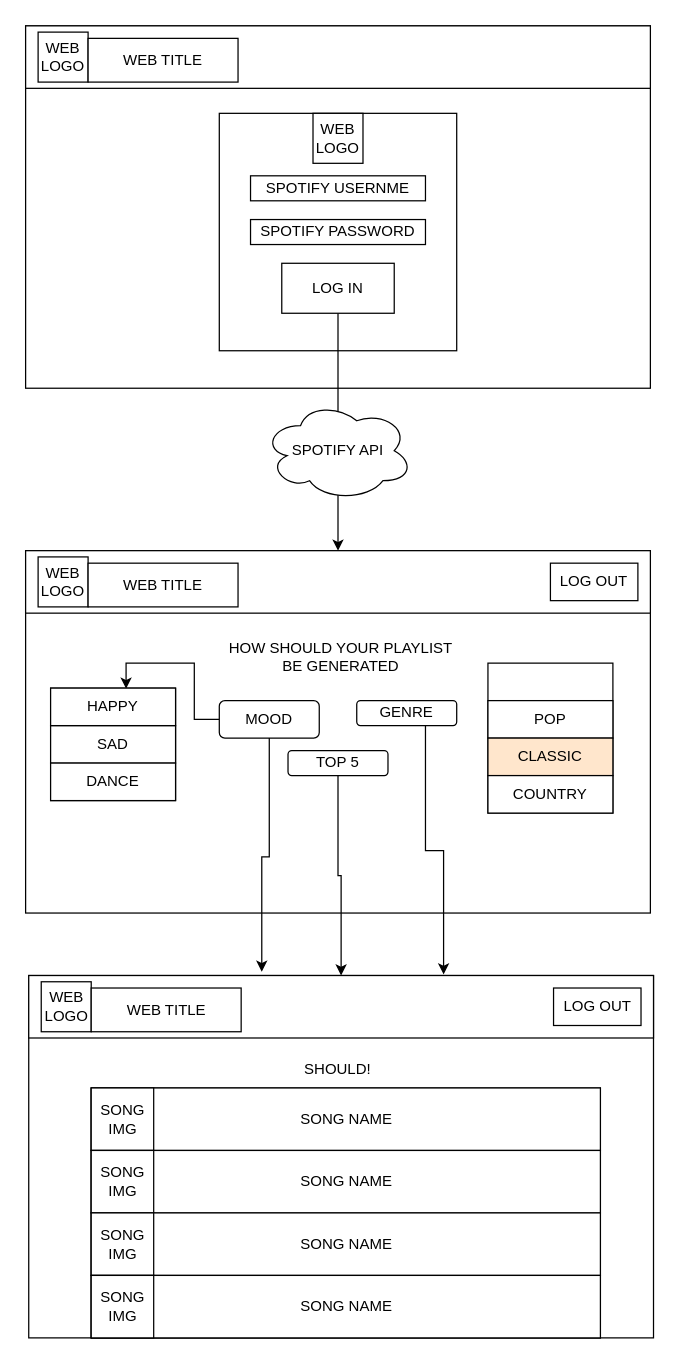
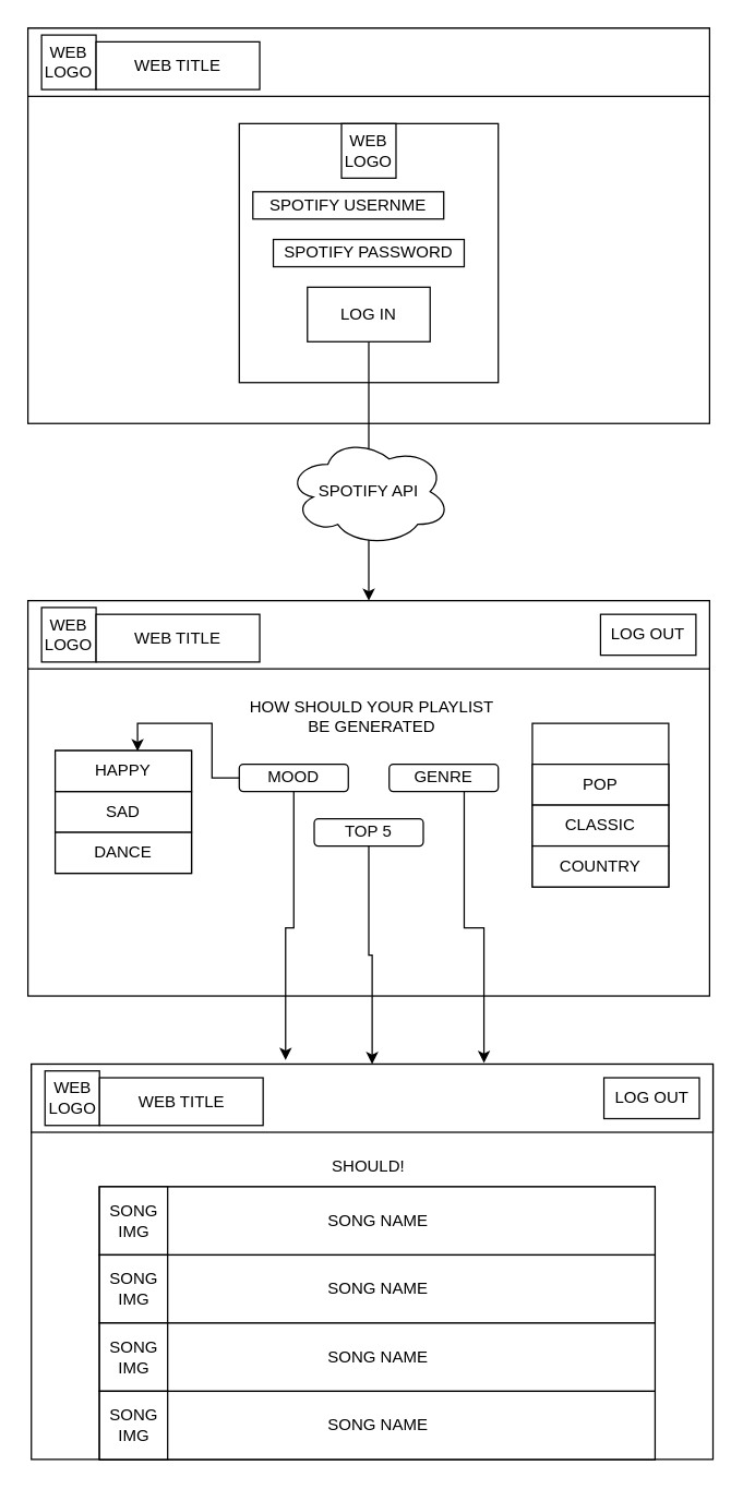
- <mxCell id="9" value="SPOTIFY USERNME" style="rounded=0;whiteSpace=wrap;html=1;" vertex="1" parent="1"><mxGeometry x="200" y="140" width="140" height="20" as="geometry" /></mxCell>
+ <mxCell id="9" value="SPOTIFY USERNME" style="rounded=0;whiteSpace=wrap;html=1;" vertex="1" parent="1"><mxGeometry x="185" y="140" width="140" height="20" as="geometry" /></mxCell>
- <mxCell id="20" value="MOOD" style="rounded=1;whiteSpace=wrap;html=1;" vertex="1" parent="1"><mxGeometry x="175" y="560" width="80" height="30" as="geometry" /></mxCell>
+ <mxCell id="20" value="MOOD" style="rounded=1;whiteSpace=wrap;html=1;" vertex="1" parent="1"><mxGeometry x="175" y="560" width="80" height="20" as="geometry" /></mxCell>
- <mxCell id="32" value="CLASSIC" style="rounded=0;whiteSpace=wrap;html=1;fillColor=#ffe6cc;" vertex="1" parent="1"><mxGeometry x="390" y="590" width="100" height="30" as="geometry" /></mxCell>
+ <mxCell id="32" value="CLASSIC" style="rounded=0;whiteSpace=wrap;html=1;" vertex="1" parent="1"><mxGeometry x="390" y="590" width="100" height="30" as="geometry" /></mxCell>
